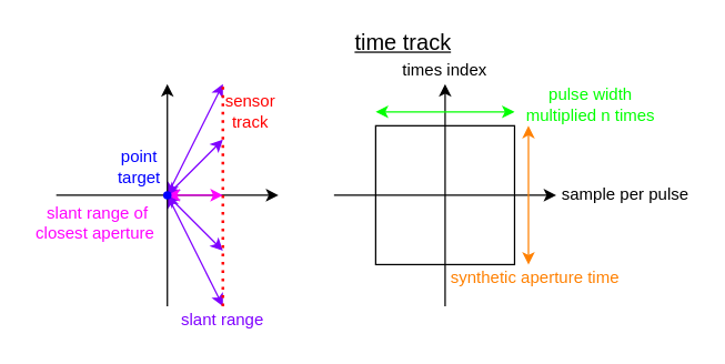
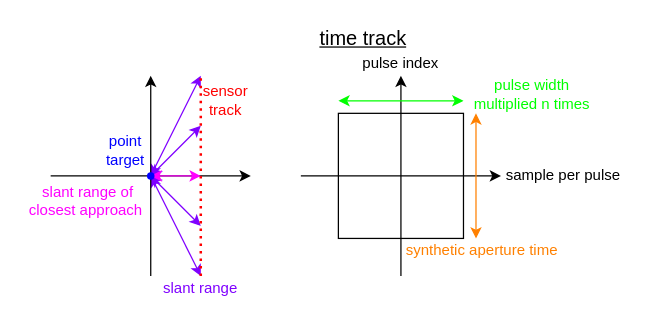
- <mxCell id="15" value="times index" style="text;html=1;align=center;verticalAlign=middle;whiteSpace=wrap;rounded=0;" parent="1" vertex="1"><mxGeometry x="280" y="40" width="80" height="20" as="geometry" /></mxCell>
+ <mxCell id="15" value="pulse index" style="text;html=1;align=center;verticalAlign=middle;whiteSpace=wrap;rounded=0;" parent="1" vertex="1"><mxGeometry x="280" y="40" width="80" height="20" as="geometry" /></mxCell>
- <mxCell id="22" value="&lt;font color=&quot;#ff00ff&quot;&gt;slant range of closest aperture&amp;nbsp;&lt;/font&gt;" style="text;html=1;align=center;verticalAlign=middle;whiteSpace=wrap;rounded=0;" parent="1" vertex="1"><mxGeometry x="20" y="140" width="100" height="40" as="geometry" /></mxCell>
+ <mxCell id="22" value="&lt;font color=&quot;#ff00ff&quot;&gt;slant range of closest approach&amp;nbsp;&lt;/font&gt;" style="text;html=1;align=center;verticalAlign=middle;whiteSpace=wrap;rounded=0;" parent="1" vertex="1"><mxGeometry x="20" y="140" width="100" height="40" as="geometry" /></mxCell>
